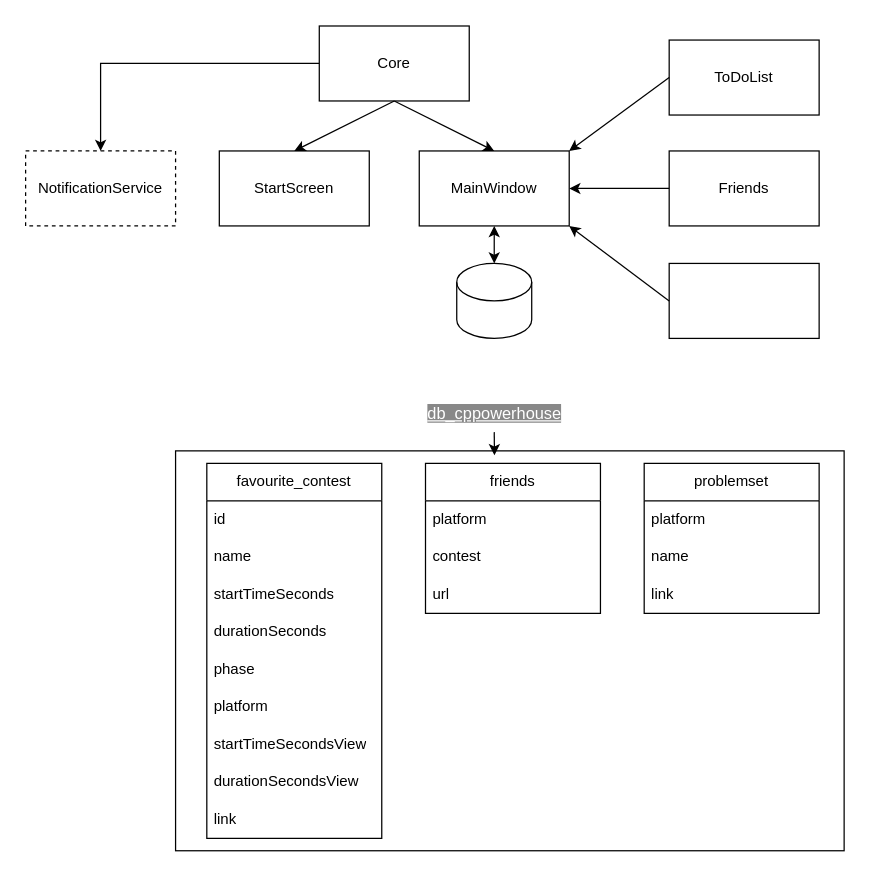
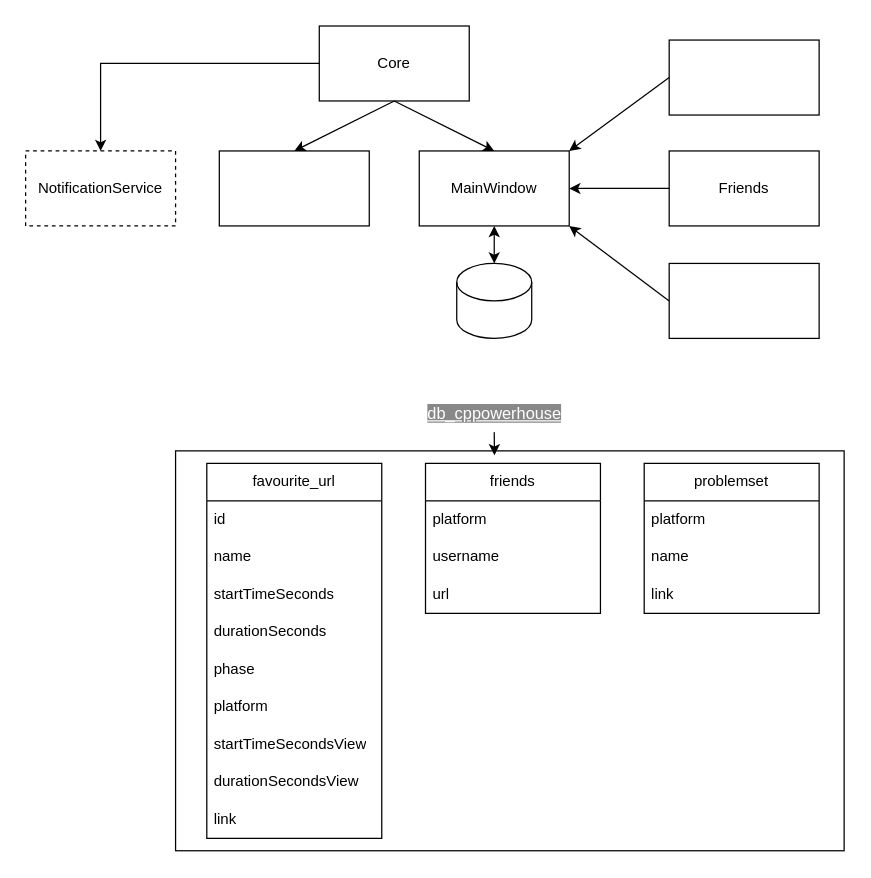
- <mxCell id="10" value="ToDoList" style="text;html=1;strokeColor=none;fillColor=none;align=center;verticalAlign=middle;whiteSpace=wrap;rounded=0;" parent="1" vertex="1"><mxGeometry x="540" y="42.5" width="110" height="37.5" as="geometry" /></mxCell>
- <mxCell id="6" value="StartScreen" style="text;html=1;strokeColor=none;fillColor=none;align=center;verticalAlign=middle;whiteSpace=wrap;rounded=0;" parent="1" vertex="1"><mxGeometry x="180" y="131.25" width="110" height="37.5" as="geometry" /></mxCell>
- <mxCell id="23" value="favourite_contest" style="swimlane;fontStyle=0;childLayout=stackLayout;horizontal=1;startSize=30;horizontalStack=0;resizeParent=1;resizeParentMax=0;resizeLast=0;collapsible=1;marginBottom=0;whiteSpace=wrap;html=1;" parent="1" vertex="1"><mxGeometry x="165" y="370" width="140" height="300" as="geometry"><mxRectangle x="200" y="410" width="130" height="30" as="alternateBounds" /></mxGeometry></mxCell>
+ <mxCell id="23" value="favourite_url" style="swimlane;fontStyle=0;childLayout=stackLayout;horizontal=1;startSize=30;horizontalStack=0;resizeParent=1;resizeParentMax=0;resizeLast=0;collapsible=1;marginBottom=0;whiteSpace=wrap;html=1;" parent="1" vertex="1"><mxGeometry x="165" y="370" width="140" height="300" as="geometry"><mxRectangle x="200" y="410" width="130" height="30" as="alternateBounds" /></mxGeometry></mxCell>
- <mxCell id="36" value="contest" style="text;strokeColor=none;fillColor=none;align=left;verticalAlign=middle;spacingLeft=4;spacingRight=4;overflow=hidden;points=[[0,0.5],[1,0.5]];portConstraint=eastwest;rotatable=0;whiteSpace=wrap;html=1;" parent="34" vertex="1"><mxGeometry y="60" width="140" height="30" as="geometry" /></mxCell>
+ <mxCell id="36" value="username" style="text;strokeColor=none;fillColor=none;align=left;verticalAlign=middle;spacingLeft=4;spacingRight=4;overflow=hidden;points=[[0,0.5],[1,0.5]];portConstraint=eastwest;rotatable=0;whiteSpace=wrap;html=1;" parent="34" vertex="1"><mxGeometry y="60" width="140" height="30" as="geometry" /></mxCell>
